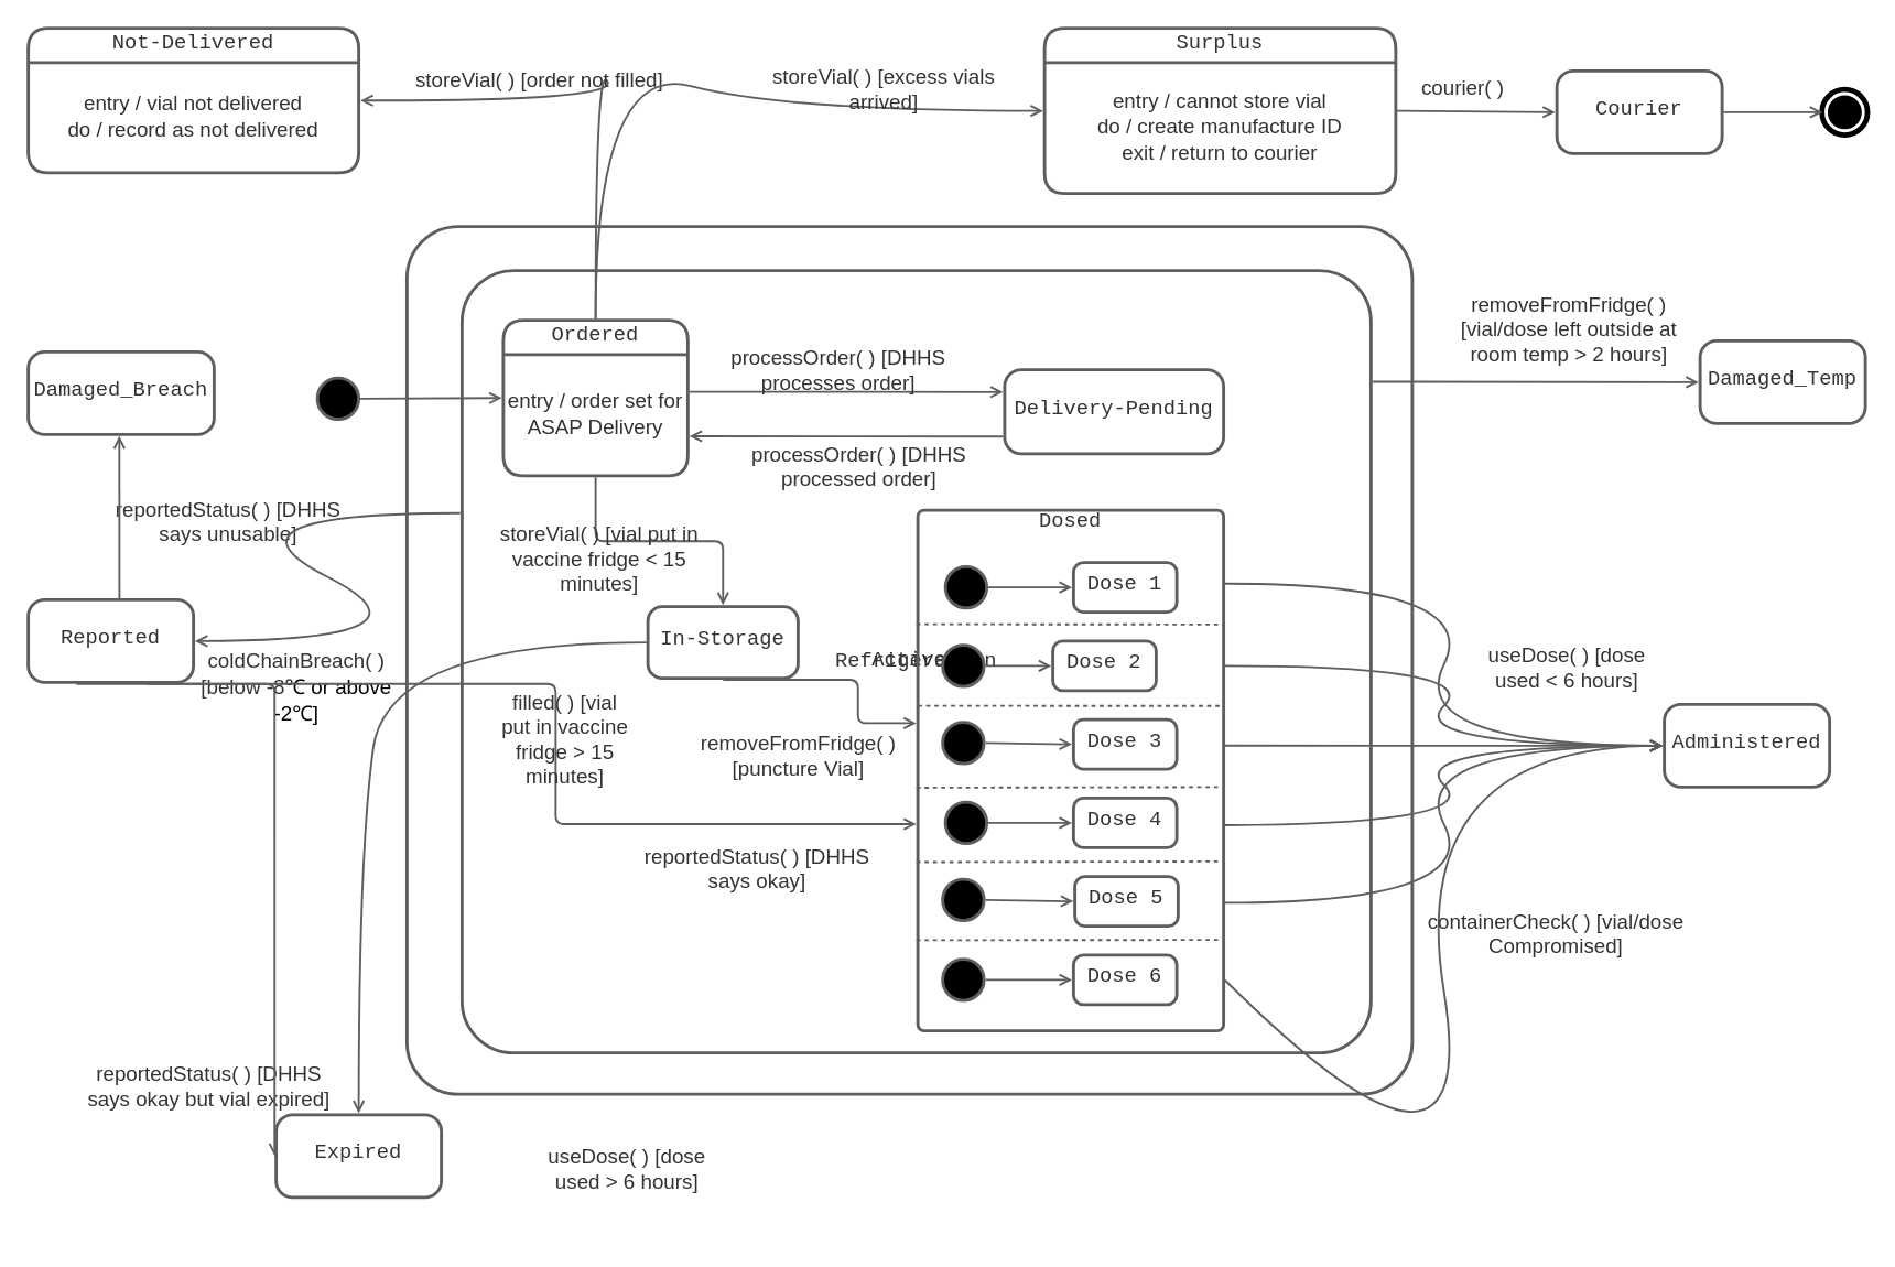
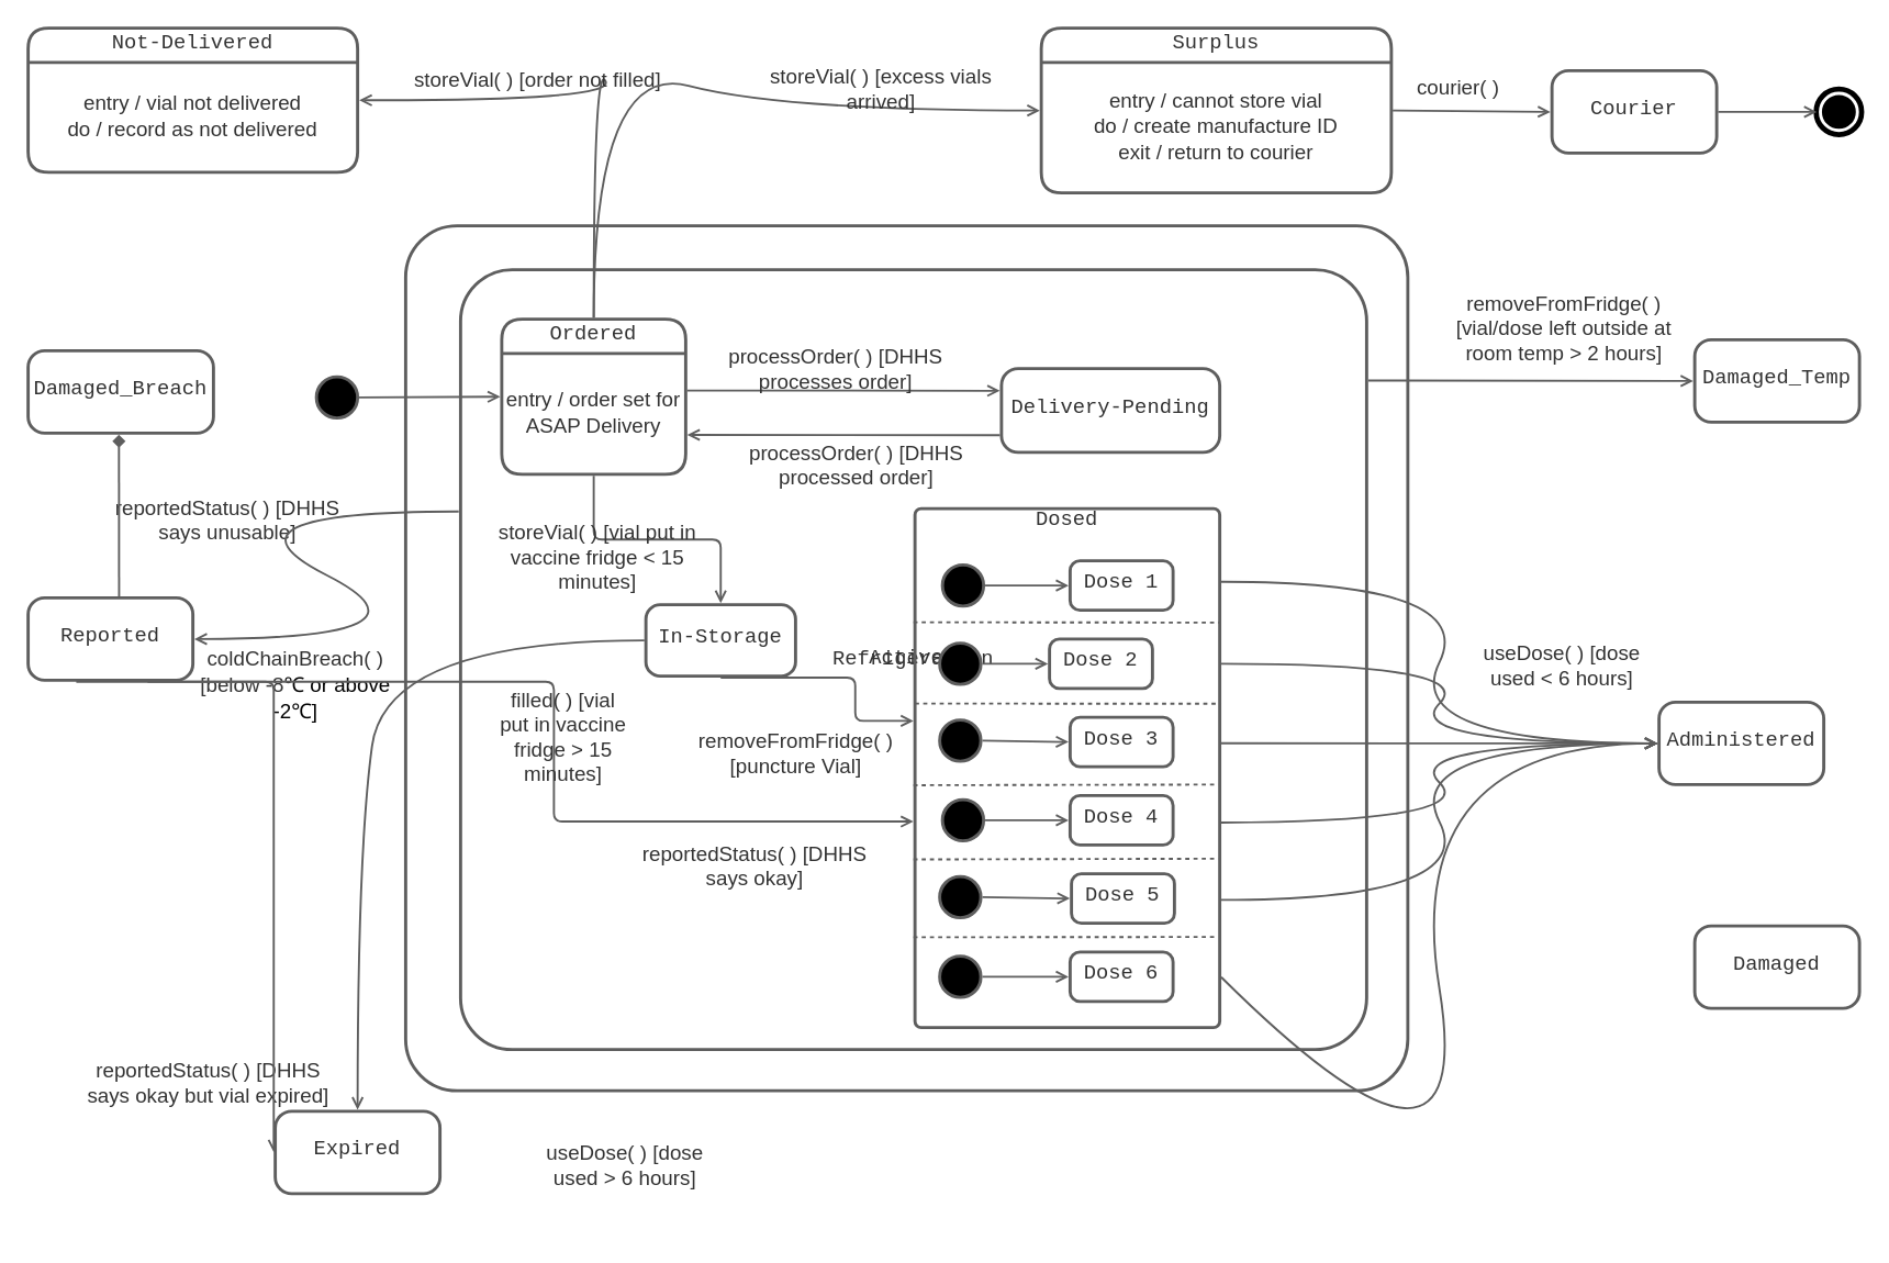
- <mxCell id="36" value="" style="html=1;jettySize=18;whiteSpace=wrap;overflow=block;blockSpacing=1;fontSize=13;strokeColor=#5E5E5E;strokeWidth=1.5;rounded=0;startArrow=none;endArrow=open;exitX=0.552;exitY=-0.019;exitPerimeter=0;entryX=0.49;entryY=1.019;entryPerimeter=0;" edge="1" parent="1" source="40" target="41"><mxGeometry width="100" height="100" relative="1" as="geometry"><Array as="points" /></mxGeometry></mxCell>
+ <mxCell id="36" value="" style="html=1;jettySize=18;whiteSpace=wrap;overflow=block;blockSpacing=1;fontSize=13;strokeColor=#5E5E5E;strokeWidth=1.5;rounded=0;startArrow=none;endArrow=diamond;exitX=0.552;exitY=-0.019;exitPerimeter=0;entryX=0.49;entryY=1.019;entryPerimeter=0;" edge="1" parent="1" source="40" target="41"><mxGeometry width="100" height="100" relative="1" as="geometry"><Array as="points" /></mxGeometry></mxCell>
- <mxCell id="79" value="containerCheck( ) [vial/dose Compromised]" style="html=1;overflow=block;blockSpacing=1;whiteSpace=wrap;fontSize=15;fontColor=#333333;spacing=3.8;strokeOpacity=0;fillOpacity=0;rounded=1;absoluteArcSize=1;arcSize=9;fillColor=#ffffff;strokeWidth=2.3;" vertex="1" parent="1"><mxGeometry x="1032" y="654" width="195" height="45" as="geometry" /></mxCell>
+ <mxCell id="31" value="&lt;div style=&quot;display: flex; justify-content: center; text-align: center; align-items: baseline; font-size: 0; line-height: 1.25;margin-top: -2px;&quot;&gt;&lt;span&gt;&lt;span style=&quot;font-size:15px;color:#333333;font-family: Liberation Mono;&quot;&gt;Damaged&lt;/span&gt;&lt;/span&gt;&lt;/div&gt;" style="rounded=1;arcSize=20;whiteSpace=wrap;overflow=block;blockSpacing=1;html=1;fontSize=13;fontFamily=Liberation Mono;spacing=0;strokeColor=#5e5e5e;strokeOpacity=100;strokeWidth=2.3;" vertex="1" parent="1"><mxGeometry x="1234" y="674" width="120" height="60" as="geometry" /></mxCell>
